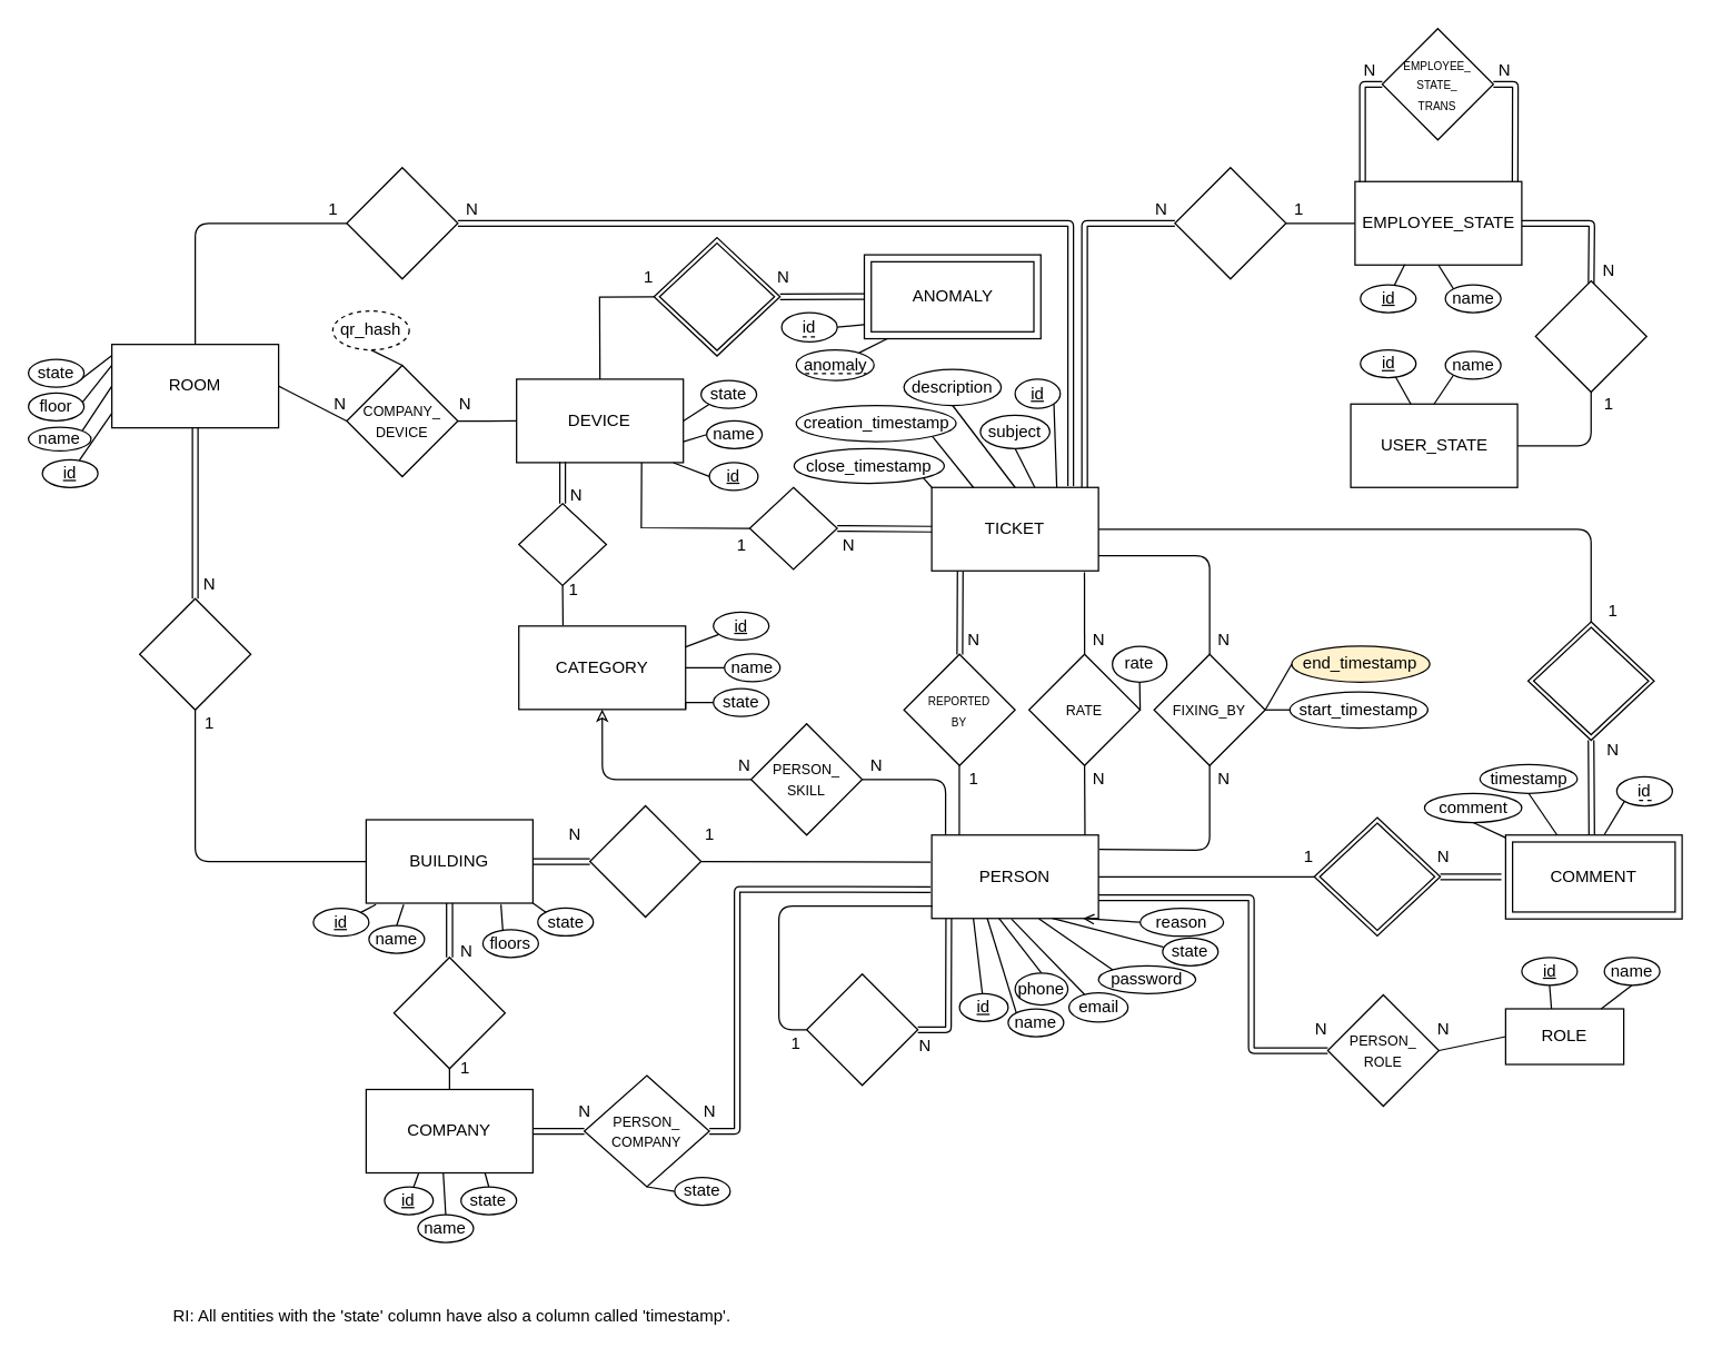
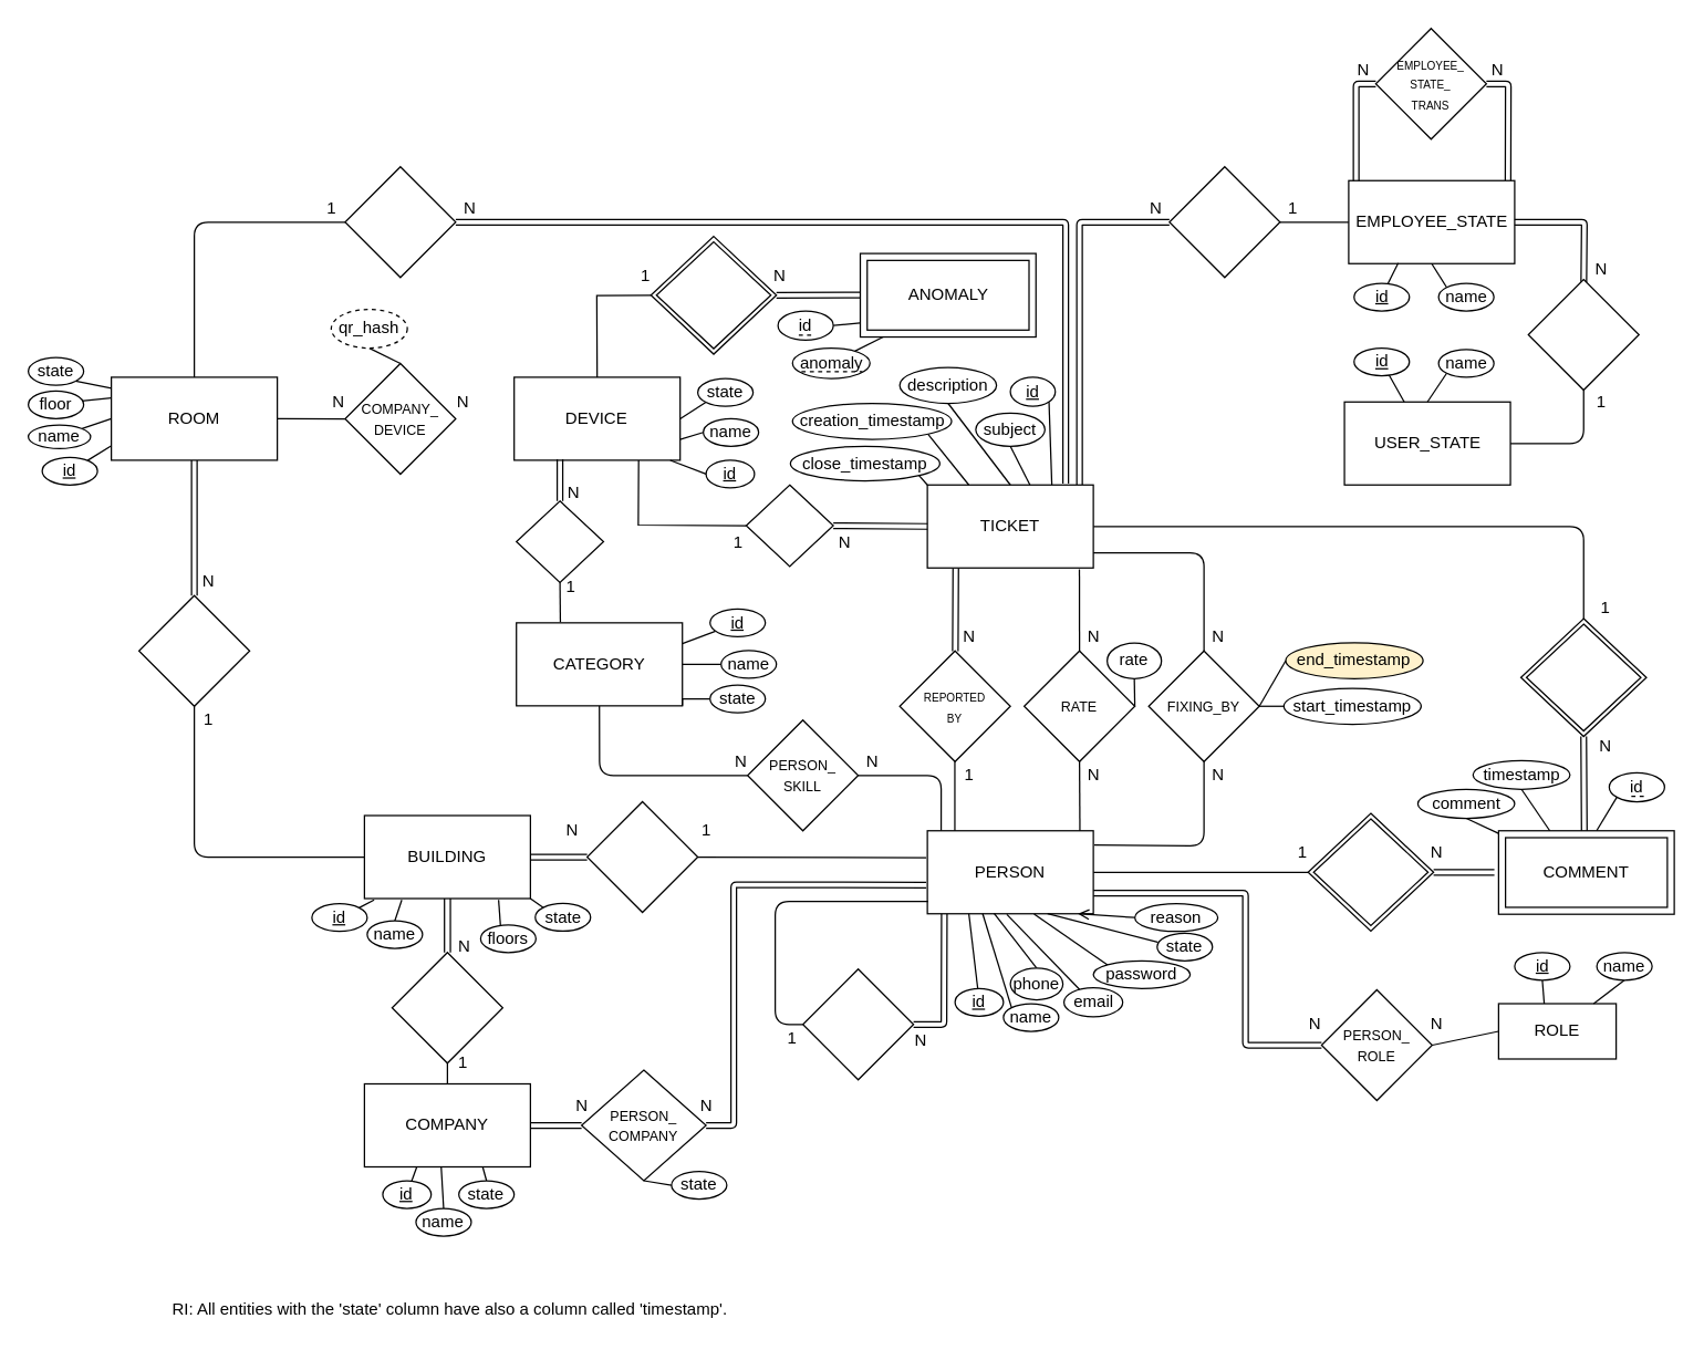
- <mxCell id="46" value="ROOM" style="whiteSpace=wrap;html=1;" parent="1" vertex="1"><mxGeometry x="80" y="247.13" width="120" height="60" as="geometry" /></mxCell>
+ <mxCell id="46" value="ROOM" style="whiteSpace=wrap;html=1;" parent="1" vertex="1"><mxGeometry x="80" y="272.13" width="120" height="60" as="geometry" /></mxCell>
- <mxCell id="171" style="edgeStyle=orthogonalEdgeStyle;rounded=0;orthogonalLoop=1;jettySize=auto;html=1;exitX=1;exitY=0.5;exitDx=0;exitDy=0;endArrow=none;endFill=0;entryX=0;entryY=0.5;entryDx=0;entryDy=0;" parent="1" source="177" target="153" edge="1"><mxGeometry relative="1" as="geometry"><mxPoint x="355" y="302" as="sourcePoint" /><mxPoint x="370" y="302" as="targetPoint" /></mxGeometry></mxCell>
- <mxCell id="32" style="edgeStyle=none;orthogonalLoop=1;jettySize=auto;html=1;exitX=0;exitY=0.5;exitDx=0;exitDy=0;entryX=0.5;entryY=1;entryDx=0;entryDy=0;endArrow=classic;endFill=0;" parent="1" source="33" target="34" edge="1"><mxGeometry relative="1" as="geometry"><Array as="points"><mxPoint x="433" y="560" /></Array></mxGeometry></mxCell>
+ <mxCell id="32" style="edgeStyle=none;orthogonalLoop=1;jettySize=auto;html=1;exitX=0;exitY=0.5;exitDx=0;exitDy=0;entryX=0.5;entryY=1;entryDx=0;entryDy=0;endArrow=none;endFill=0;" parent="1" source="33" target="34" edge="1"><mxGeometry relative="1" as="geometry"><Array as="points"><mxPoint x="433" y="560" /></Array></mxGeometry></mxCell>
